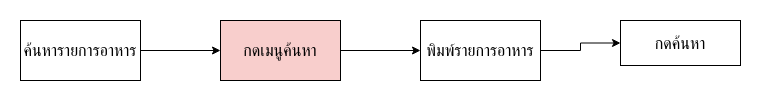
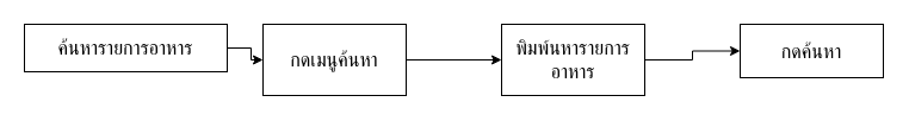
- <mxCell id="3" value="&lt;font style=&quot;font-size: 16px;&quot;&gt;ค้นหารายการอาหาร&lt;/font&gt;" style="rounded=0;whiteSpace=wrap;html=1;" parent="1" vertex="1"><mxGeometry x="20" y="20" width="120" height="60" as="geometry" /></mxCell>
+ <mxCell id="3" value="&lt;font style=&quot;font-size: 16px;&quot;&gt;ค้นหารายการอาหาร&lt;/font&gt;" style="rounded=0;whiteSpace=wrap;html=1;" parent="1" vertex="1"><mxGeometry x="20" y="20" width="170" height="40" as="geometry" /></mxCell>
- <mxCell id="5" value="&lt;span style=&quot;font-size: 16px;&quot;&gt;กดเมนูค้นหา&lt;/span&gt;" style="rounded=0;whiteSpace=wrap;html=1;fillColor=#f8cecc;" parent="1" vertex="1"><mxGeometry x="220" y="20" width="120" height="60" as="geometry" /></mxCell>
+ <mxCell id="5" value="&lt;span style=&quot;font-size: 16px;&quot;&gt;กดเมนูค้นหา&lt;/span&gt;" style="rounded=0;whiteSpace=wrap;html=1;" parent="1" vertex="1"><mxGeometry x="220" y="20" width="120" height="60" as="geometry" /></mxCell>
- <mxCell id="7" value="&lt;span style=&quot;font-size: 16px;&quot;&gt;พิมพ์รายการอาหาร&lt;/span&gt;" style="rounded=0;whiteSpace=wrap;html=1;" parent="1" vertex="1"><mxGeometry x="420" y="20" width="120" height="60" as="geometry" /></mxCell>
+ <mxCell id="7" value="&lt;span style=&quot;font-size: 16px;&quot;&gt;พิมพ์นหารายการอาหาร&lt;/span&gt;" style="rounded=0;whiteSpace=wrap;html=1;" parent="1" vertex="1"><mxGeometry x="420" y="20" width="120" height="60" as="geometry" /></mxCell>
